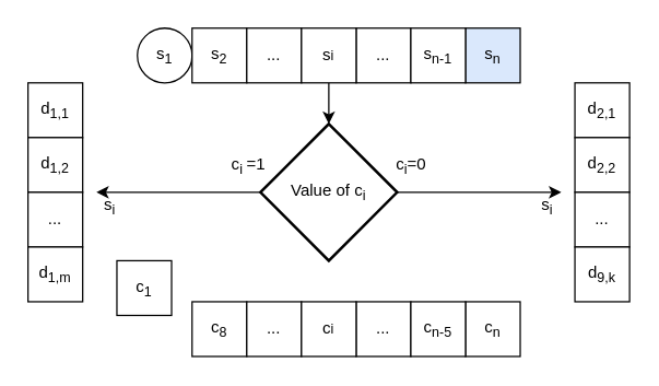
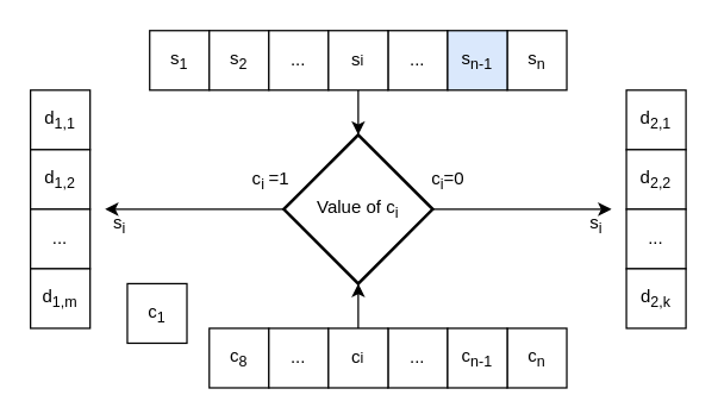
- <mxCell id="2" value="s&lt;sub&gt;1&lt;/sub&gt;" style="ellipse;whiteSpace=wrap;html=1;" vertex="1" parent="1"><mxGeometry x="100" y="20" width="40" height="40" as="geometry" /></mxCell>
+ <mxCell id="2" value="s&lt;sub&gt;1&lt;/sub&gt;" style="rounded=0;whiteSpace=wrap;html=1;" vertex="1" parent="1"><mxGeometry x="100" y="20" width="40" height="40" as="geometry" /></mxCell>
- <mxCell id="32" value="s&lt;sub&gt;n-1&lt;/sub&gt;" style="rounded=0;whiteSpace=wrap;html=1;" vertex="1" parent="1"><mxGeometry x="300" y="20" width="40" height="40" as="geometry" /></mxCell>
+ <mxCell id="32" value="s&lt;sub&gt;n-1&lt;/sub&gt;" style="rounded=0;whiteSpace=wrap;html=1;fillColor=#dae8fc;" vertex="1" parent="1"><mxGeometry x="300" y="20" width="40" height="40" as="geometry" /></mxCell>
- <mxCell id="5" value="s&lt;sub&gt;n&lt;/sub&gt;" style="rounded=0;whiteSpace=wrap;html=1;fillColor=#dae8fc;" vertex="1" parent="1"><mxGeometry x="340" y="20" width="40" height="40" as="geometry" /></mxCell>
+ <mxCell id="5" value="s&lt;sub&gt;n&lt;/sub&gt;" style="rounded=0;whiteSpace=wrap;html=1;" vertex="1" parent="1"><mxGeometry x="340" y="20" width="40" height="40" as="geometry" /></mxCell>
- <mxCell id="17" value="d&lt;sub&gt;9,k&lt;br&gt;&lt;/sub&gt;" style="rounded=0;whiteSpace=wrap;html=1;" vertex="1" parent="1"><mxGeometry x="420" y="180" width="40" height="40" as="geometry" /></mxCell>
+ <mxCell id="17" value="d&lt;sub&gt;2,k&lt;br&gt;&lt;/sub&gt;" style="rounded=0;whiteSpace=wrap;html=1;" vertex="1" parent="1"><mxGeometry x="420" y="180" width="40" height="40" as="geometry" /></mxCell>
+ <mxCell id="22" value="" style="edgeStyle=orthogonalEdgeStyle;rounded=0;orthogonalLoop=1;jettySize=auto;html=1;" edge="1" parent="1" source="23" target="28"><mxGeometry relative="1" as="geometry" /></mxCell>
- <mxCell id="31" value="c&lt;sub&gt;n-5&lt;/sub&gt;" style="rounded=0;whiteSpace=wrap;html=1;" vertex="1" parent="1"><mxGeometry x="300" y="220" width="40" height="40" as="geometry" /></mxCell>
+ <mxCell id="31" value="c&lt;sub&gt;n-1&lt;/sub&gt;" style="rounded=0;whiteSpace=wrap;html=1;" vertex="1" parent="1"><mxGeometry x="300" y="220" width="40" height="40" as="geometry" /></mxCell>
